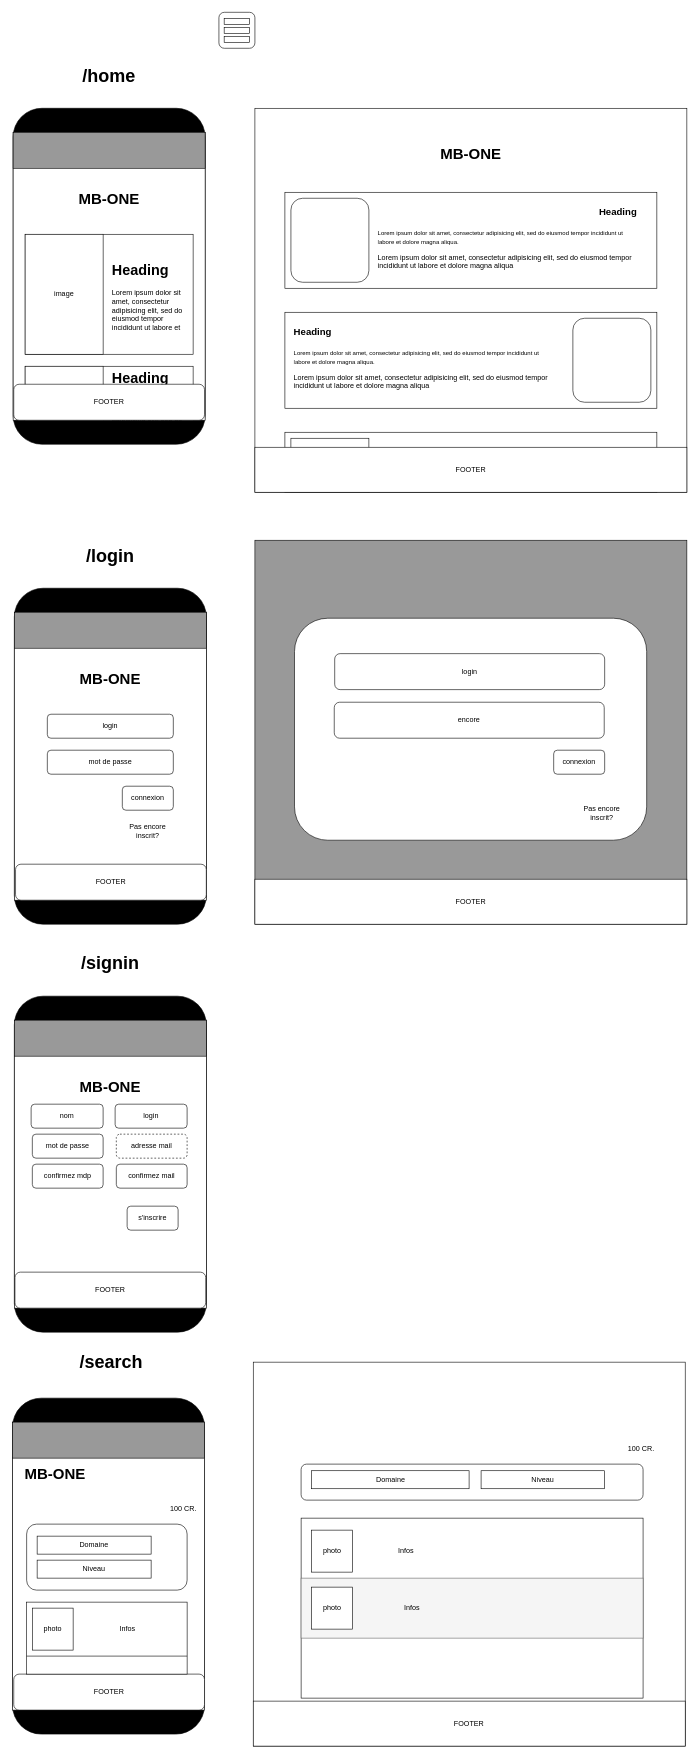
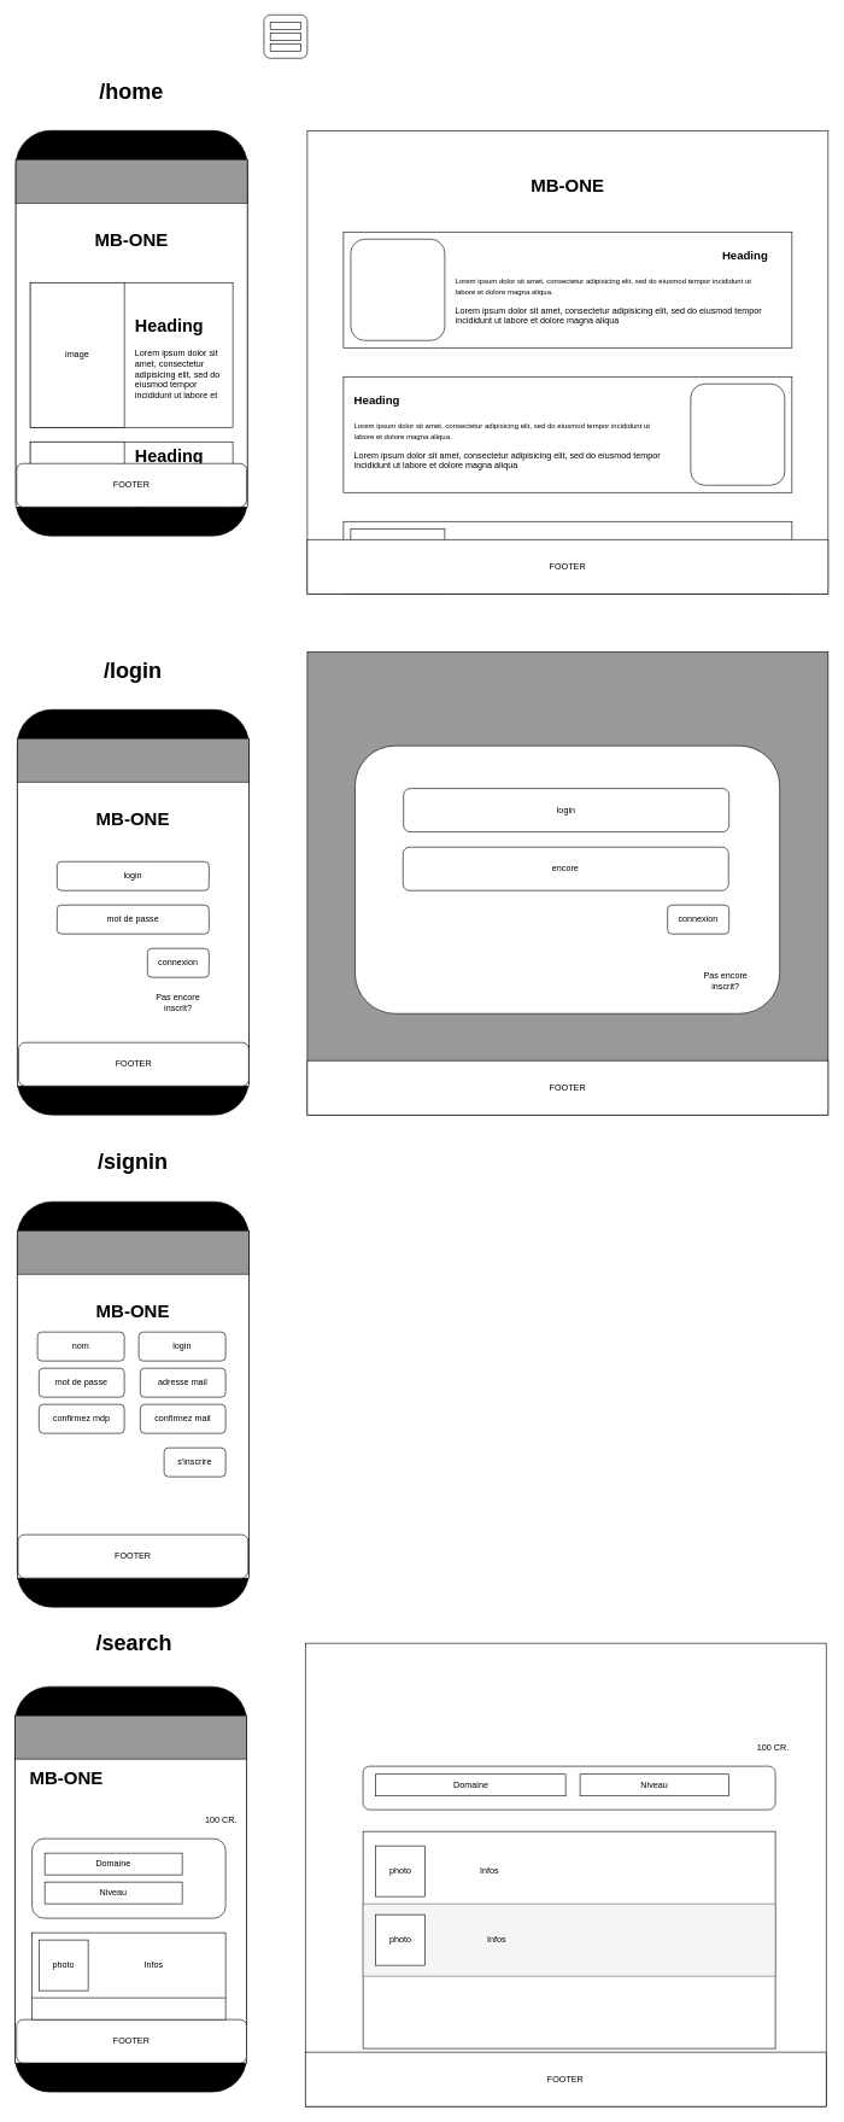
- <mxCell id="50" value="adresse mail" style="rounded=1;whiteSpace=wrap;html=1;dashed=1;" vertex="1" parent="1"><mxGeometry x="193" y="1890" width="118" height="40" as="geometry" /></mxCell>
+ <mxCell id="50" value="adresse mail" style="rounded=1;whiteSpace=wrap;html=1;" vertex="1" parent="1"><mxGeometry x="193" y="1890" width="118" height="40" as="geometry" /></mxCell>
- <mxCell id="48" value="s'inscrire" style="rounded=1;whiteSpace=wrap;html=1;" vertex="1" parent="1"><mxGeometry x="211" y="2010" width="85" height="40" as="geometry" /></mxCell>
+ <mxCell id="48" value="s'inscrire" style="rounded=1;whiteSpace=wrap;html=1;" vertex="1" parent="1"><mxGeometry x="226" y="2000" width="85" height="40" as="geometry" /></mxCell>
